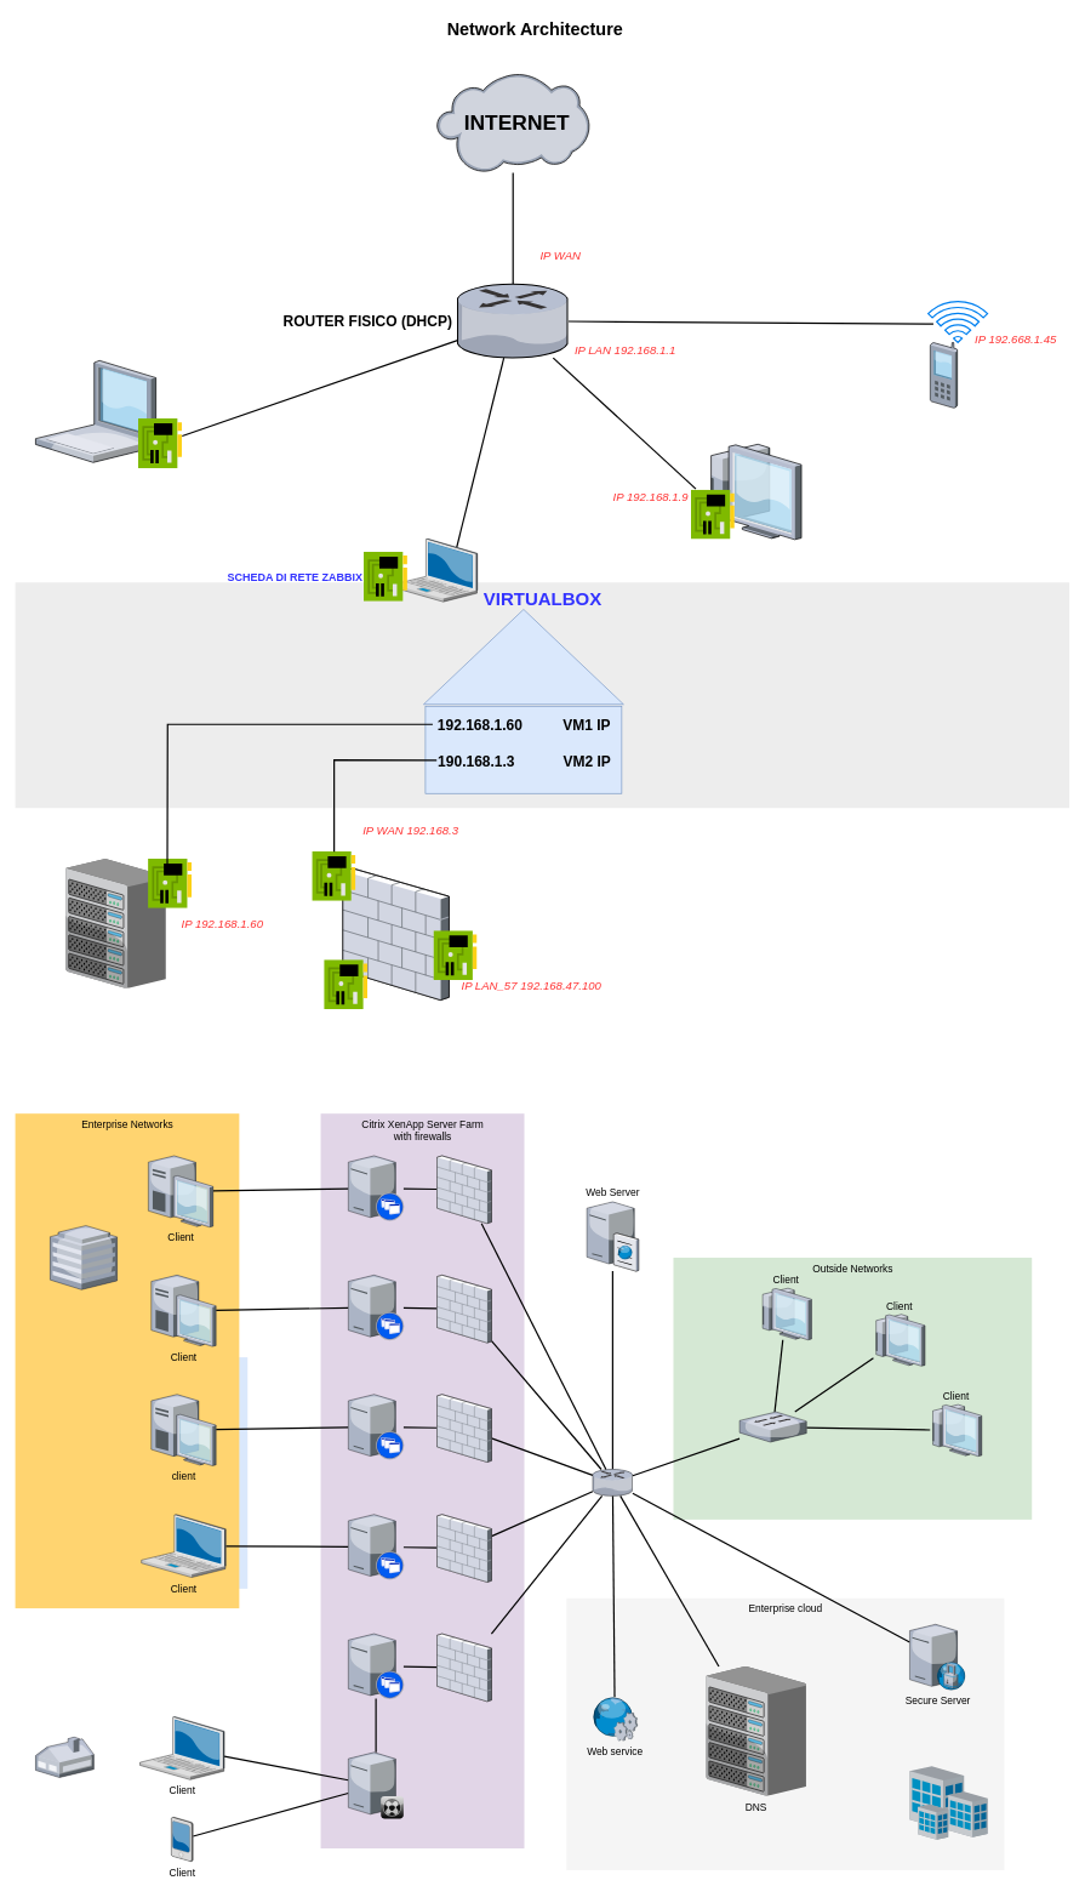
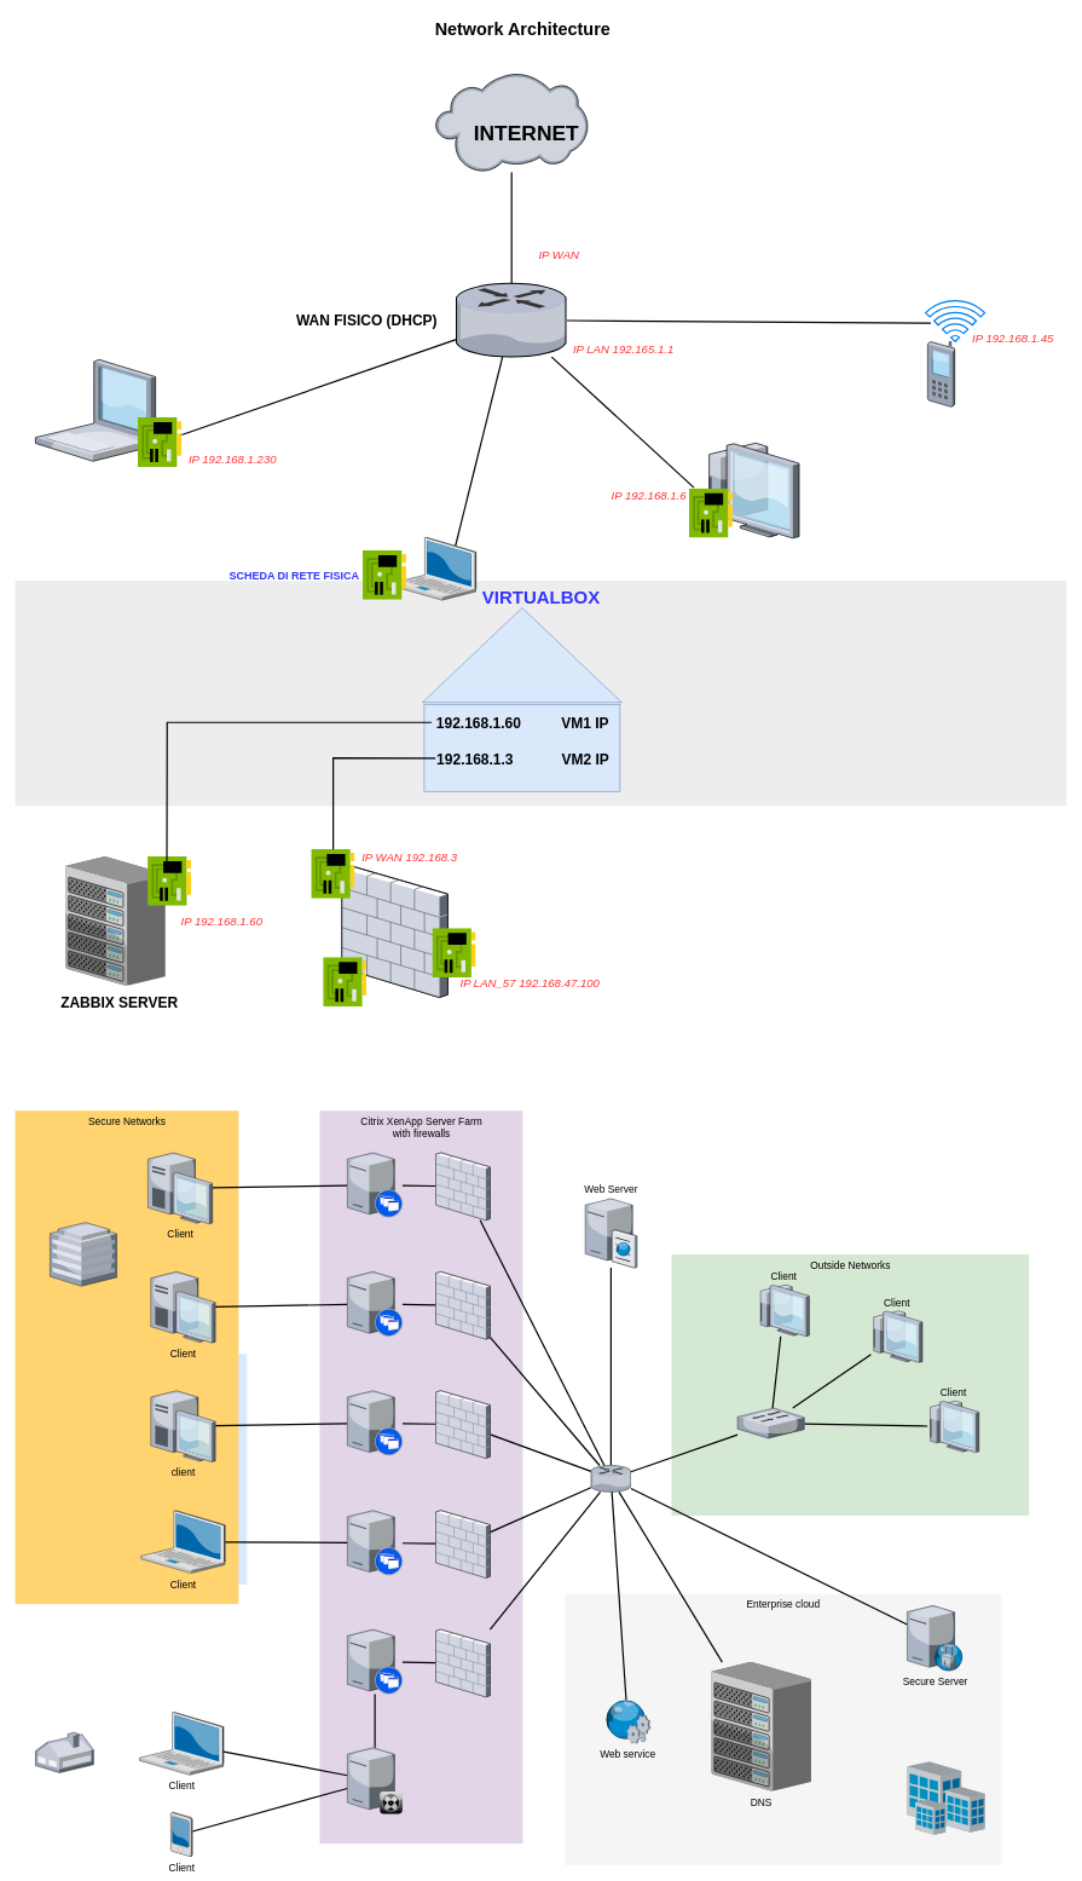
- <mxCell id="61" value="Network Architecture" style="text;strokeColor=none;fillColor=none;html=1;fontSize=24;fontStyle=1;verticalAlign=middle;align=center;" parent="1" vertex="1"><mxGeometry x="304" y="20" width="861" height="40" as="geometry" /></mxCell>
+ <mxCell id="61" value="Network Architecture" style="text;strokeColor=none;fillColor=none;html=1;fontSize=24;fontStyle=1;verticalAlign=middle;align=center;" parent="1" vertex="1"><mxGeometry x="289" y="20" width="861" height="40" as="geometry" /></mxCell>
- <mxCell id="63" value="&lt;div style=&quot;font-size: 29px;&quot;&gt;INTERNET&lt;/div&gt;" style="text;html=1;align=center;verticalAlign=middle;resizable=0;points=[];autosize=1;fontStyle=1;fontSize=29;" vertex="1" parent="1"><mxGeometry x="630" y="148.52" width="160" height="40" as="geometry" /></mxCell>
+ <mxCell id="63" value="&lt;div style=&quot;font-size: 29px;&quot;&gt;INTERNET&lt;/div&gt;" style="text;html=1;align=center;verticalAlign=middle;resizable=0;points=[];autosize=1;fontStyle=1;fontSize=29;" vertex="1" parent="1"><mxGeometry x="645" y="163.52" width="160" height="40" as="geometry" /></mxCell>
- <mxCell id="66" value="&lt;font style=&quot;font-size: 20px&quot;&gt;ROUTER FISICO (DHCP)&lt;/font&gt;" style="text;html=1;align=center;verticalAlign=middle;resizable=0;points=[];autosize=1;fontSize=15;fontStyle=1" vertex="1" parent="1"><mxGeometry x="380" y="425.65" width="250" height="30" as="geometry" /></mxCell>
+ <mxCell id="66" value="&lt;font style=&quot;font-size: 20px&quot;&gt;WAN FISICO (DHCP)&lt;/font&gt;" style="text;html=1;align=center;verticalAlign=middle;resizable=0;points=[];autosize=1;fontSize=15;fontStyle=1" vertex="1" parent="1"><mxGeometry x="380" y="425.65" width="250" height="30" as="geometry" /></mxCell>
- <mxCell id="77" value="&lt;font color=&quot;#FF3333&quot;&gt;&lt;i&gt;&lt;font style=&quot;font-size: 16px&quot;&gt;IP 192.668.1.45&lt;/font&gt;&lt;/i&gt;&lt;/font&gt;" style="text;html=1;align=center;verticalAlign=middle;resizable=0;points=[];autosize=1;fontSize=15;" vertex="1" parent="1"><mxGeometry x="1330.5" y="455.65" width="130" height="20" as="geometry" /></mxCell>
+ <mxCell id="77" value="&lt;font color=&quot;#FF3333&quot;&gt;&lt;i&gt;&lt;font style=&quot;font-size: 16px&quot;&gt;IP 192.168.1.45&lt;/font&gt;&lt;/i&gt;&lt;/font&gt;" style="text;html=1;align=center;verticalAlign=middle;resizable=0;points=[];autosize=1;fontSize=15;" vertex="1" parent="1"><mxGeometry x="1330.5" y="455.65" width="130" height="20" as="geometry" /></mxCell>
- <mxCell id="68" value="&lt;font color=&quot;#FF3333&quot;&gt;&lt;i&gt;&lt;font style=&quot;font-size: 16px&quot;&gt;IP LAN 192.168.1.1&lt;br&gt;&lt;/font&gt;&lt;/i&gt;&lt;/font&gt;" style="text;html=1;align=center;verticalAlign=middle;resizable=0;points=[];autosize=1;fontSize=15;" vertex="1" parent="1"><mxGeometry x="778.5" y="470" width="160" height="20" as="geometry" /></mxCell>
+ <mxCell id="68" value="&lt;font color=&quot;#FF3333&quot;&gt;&lt;i&gt;&lt;font style=&quot;font-size: 16px&quot;&gt;IP LAN 192.165.1.1&lt;br&gt;&lt;/font&gt;&lt;/i&gt;&lt;/font&gt;" style="text;html=1;align=center;verticalAlign=middle;resizable=0;points=[];autosize=1;fontSize=15;" vertex="1" parent="1"><mxGeometry x="778.5" y="470" width="160" height="20" as="geometry" /></mxCell>
+ <mxCell id="75" value="&lt;font color=&quot;#FF3333&quot;&gt;&lt;i&gt;&lt;font style=&quot;font-size: 16px&quot;&gt;IP 192.168.1.230&lt;br&gt;&lt;/font&gt;&lt;/i&gt;&lt;/font&gt;" style="text;html=1;align=center;verticalAlign=middle;resizable=0;points=[];autosize=1;fontSize=15;" vertex="1" parent="1"><mxGeometry x="250" y="623.18" width="140" height="20" as="geometry" /></mxCell>
- <mxCell id="76" value="&lt;font color=&quot;#FF3333&quot;&gt;&lt;i&gt;&lt;font style=&quot;font-size: 16px&quot;&gt;IP 192.168.1.9&lt;br&gt;&lt;/font&gt;&lt;/i&gt;&lt;/font&gt;" style="text;html=1;align=center;verticalAlign=middle;resizable=0;points=[];autosize=1;fontSize=15;" vertex="1" parent="1"><mxGeometry x="833.5" y="672.82" width="120" height="20" as="geometry" /></mxCell>
+ <mxCell id="76" value="&lt;font color=&quot;#FF3333&quot;&gt;&lt;i&gt;&lt;font style=&quot;font-size: 16px&quot;&gt;IP 192.168.1.6&lt;br&gt;&lt;/font&gt;&lt;/i&gt;&lt;/font&gt;" style="text;html=1;align=center;verticalAlign=middle;resizable=0;points=[];autosize=1;fontSize=15;" vertex="1" parent="1"><mxGeometry x="833.5" y="672.82" width="120" height="20" as="geometry" /></mxCell>
- <mxCell id="85" value="SCHEDA DI RETE ZABBIX" style="text;html=1;align=center;verticalAlign=middle;resizable=0;points=[];autosize=1;fontSize=15;fontStyle=1;fontColor=#3333FF;" vertex="1" parent="1"><mxGeometry x="310" y="782.41" width="190" height="20" as="geometry" /></mxCell>
+ <mxCell id="85" value="SCHEDA DI RETE FISICA" style="text;html=1;align=center;verticalAlign=middle;resizable=0;points=[];autosize=1;fontSize=15;fontStyle=1;fontColor=#3333FF;" vertex="1" parent="1"><mxGeometry x="310" y="782.41" width="190" height="20" as="geometry" /></mxCell>
- <mxCell id="88" value="&lt;div align=&quot;left&quot;&gt;&lt;font style=&quot;font-size: 20px&quot;&gt;&lt;b&gt;190.168.1.3&amp;nbsp;&amp;nbsp;&amp;nbsp;&amp;nbsp;&amp;nbsp;&amp;nbsp; &amp;nbsp;&amp;nbsp; &amp;nbsp; VM2 IP&lt;/b&gt;&lt;/font&gt;&lt;/div&gt;" style="text;html=1;align=left;verticalAlign=middle;resizable=0;points=[];autosize=1;fontSize=15;fontColor=#000000;" vertex="1" parent="1"><mxGeometry x="600" y="1030" width="250" height="30" as="geometry" /></mxCell>
+ <mxCell id="88" value="&lt;div align=&quot;left&quot;&gt;&lt;font style=&quot;font-size: 20px&quot;&gt;&lt;b&gt;192.168.1.3&amp;nbsp;&amp;nbsp;&amp;nbsp;&amp;nbsp;&amp;nbsp;&amp;nbsp; &amp;nbsp;&amp;nbsp; &amp;nbsp; VM2 IP&lt;/b&gt;&lt;/font&gt;&lt;/div&gt;" style="text;html=1;align=left;verticalAlign=middle;resizable=0;points=[];autosize=1;fontSize=15;fontColor=#000000;" vertex="1" parent="1"><mxGeometry x="600" y="1030" width="250" height="30" as="geometry" /></mxCell>
- <mxCell id="100" value="&lt;font color=&quot;#FF3333&quot;&gt;&lt;i&gt;&lt;font style=&quot;font-size: 16px&quot;&gt;IP WAN 192.168.3&lt;/font&gt;&lt;/i&gt;&lt;/font&gt;" style="text;html=1;align=center;verticalAlign=middle;resizable=0;points=[];autosize=1;fontSize=15;" vertex="1" parent="1"><mxGeometry x="489" y="1130" width="150" height="20" as="geometry" /></mxCell>
+ <mxCell id="100" value="&lt;font color=&quot;#FF3333&quot;&gt;&lt;i&gt;&lt;font style=&quot;font-size: 16px&quot;&gt;IP WAN 192.168.3&lt;/font&gt;&lt;/i&gt;&lt;/font&gt;" style="text;html=1;align=center;verticalAlign=middle;resizable=0;points=[];autosize=1;fontSize=15;" vertex="1" parent="1"><mxGeometry x="489" y="1170" width="150" height="20" as="geometry" /></mxCell>
+ <mxCell id="94" value="&lt;font style=&quot;font-size: 20px&quot; face=&quot;Helvetica&quot;&gt;&lt;b&gt;ZABBIX SERVER&lt;/b&gt;&lt;/font&gt;" style="text;html=1;align=center;verticalAlign=middle;resizable=0;points=[];autosize=1;fontSize=15;fontColor=#000000;" vertex="1" parent="1"><mxGeometry x="73.5" y="1365" width="180" height="30" as="geometry" /></mxCell>
- <mxCell id="6" value="Enterprise Networks" style="whiteSpace=wrap;html=1;fillColor=#FFD470;gradientColor=none;fontSize=14;strokeColor=none;verticalAlign=top;" parent="1" vertex="1"><mxGeometry x="20.5" y="1530" width="308" height="680" as="geometry" /></mxCell>
+ <mxCell id="6" value="Secure Networks" style="whiteSpace=wrap;html=1;fillColor=#FFD470;gradientColor=none;fontSize=14;strokeColor=none;verticalAlign=top;" parent="1" vertex="1"><mxGeometry x="20.5" y="1530" width="308" height="680" as="geometry" /></mxCell>
- <mxCell id="50" value="Secure Server" style="verticalLabelPosition=bottom;aspect=fixed;html=1;verticalAlign=top;strokeColor=none;shape=mxgraph.citrix.proxy_server;fillColor=#66B2FF;gradientColor=#0066CC;fontSize=14;" parent="1" vertex="1"><mxGeometry x="1250.5" y="2232" width="76.5" height="90" as="geometry" /></mxCell>
+ <mxCell id="50" value="Secure Server" style="verticalLabelPosition=bottom;aspect=fixed;html=1;verticalAlign=top;strokeColor=none;shape=mxgraph.citrix.proxy_server;fillColor=#66B2FF;gradientColor=#0066CC;fontSize=14;" parent="1" vertex="1"><mxGeometry x="1250.5" y="2212" width="76.5" height="90" as="geometry" /></mxCell>
- <mxCell id="59" value="Web service" style="verticalLabelPosition=bottom;aspect=fixed;html=1;verticalAlign=top;strokeColor=none;shape=mxgraph.citrix.web_service;fillColor=#66B2FF;gradientColor=#0066CC;fontSize=14;" parent="1" vertex="1"><mxGeometry x="813.5" y="2332" width="63" height="60" as="geometry" /></mxCell>
+ <mxCell id="59" value="Web service" style="verticalLabelPosition=bottom;aspect=fixed;html=1;verticalAlign=top;strokeColor=none;shape=mxgraph.citrix.web_service;fillColor=#66B2FF;gradientColor=#0066CC;fontSize=14;" parent="1" vertex="1"><mxGeometry x="833.5" y="2342" width="63" height="60" as="geometry" /></mxCell>
- <mxCell id="37" value="DNS" style="verticalLabelPosition=bottom;aspect=fixed;html=1;verticalAlign=top;strokeColor=none;shape=mxgraph.citrix.chassis;fillColor=#66B2FF;gradientColor=#0066CC;fontSize=14;" parent="1" vertex="1"><mxGeometry x="970.5" y="2290" width="137.5" height="177.5" as="geometry" /></mxCell>
+ <mxCell id="37" value="DNS" style="verticalLabelPosition=bottom;aspect=fixed;html=1;verticalAlign=top;strokeColor=none;shape=mxgraph.citrix.chassis;fillColor=#66B2FF;gradientColor=#0066CC;fontSize=14;" parent="1" vertex="1"><mxGeometry x="980.5" y="2290" width="137.5" height="177.5" as="geometry" /></mxCell>
